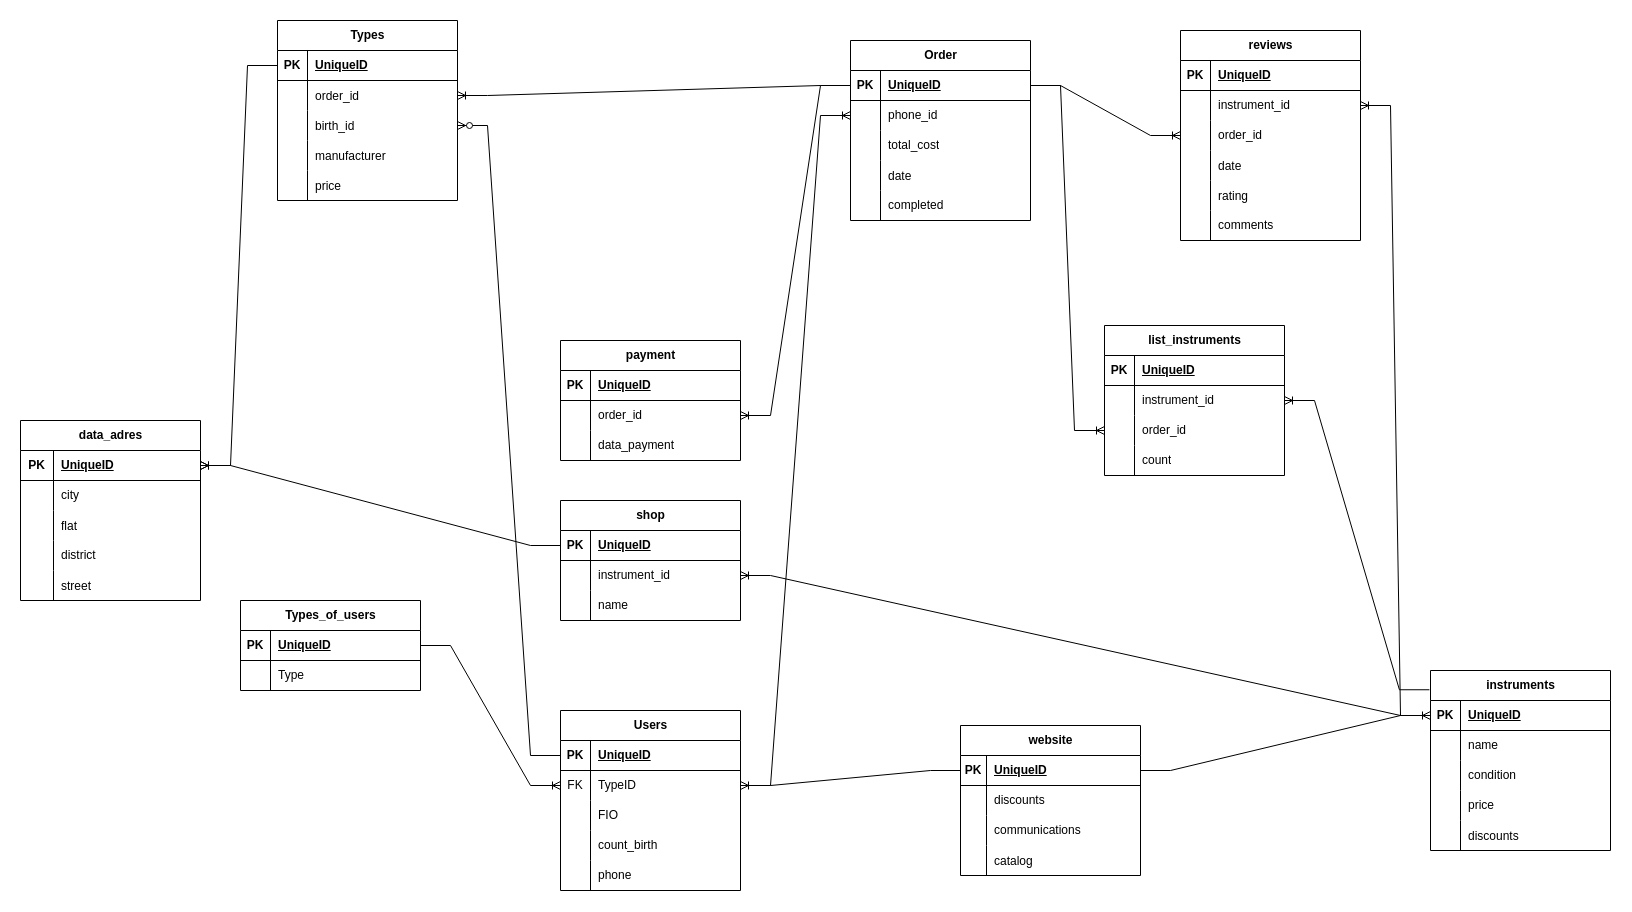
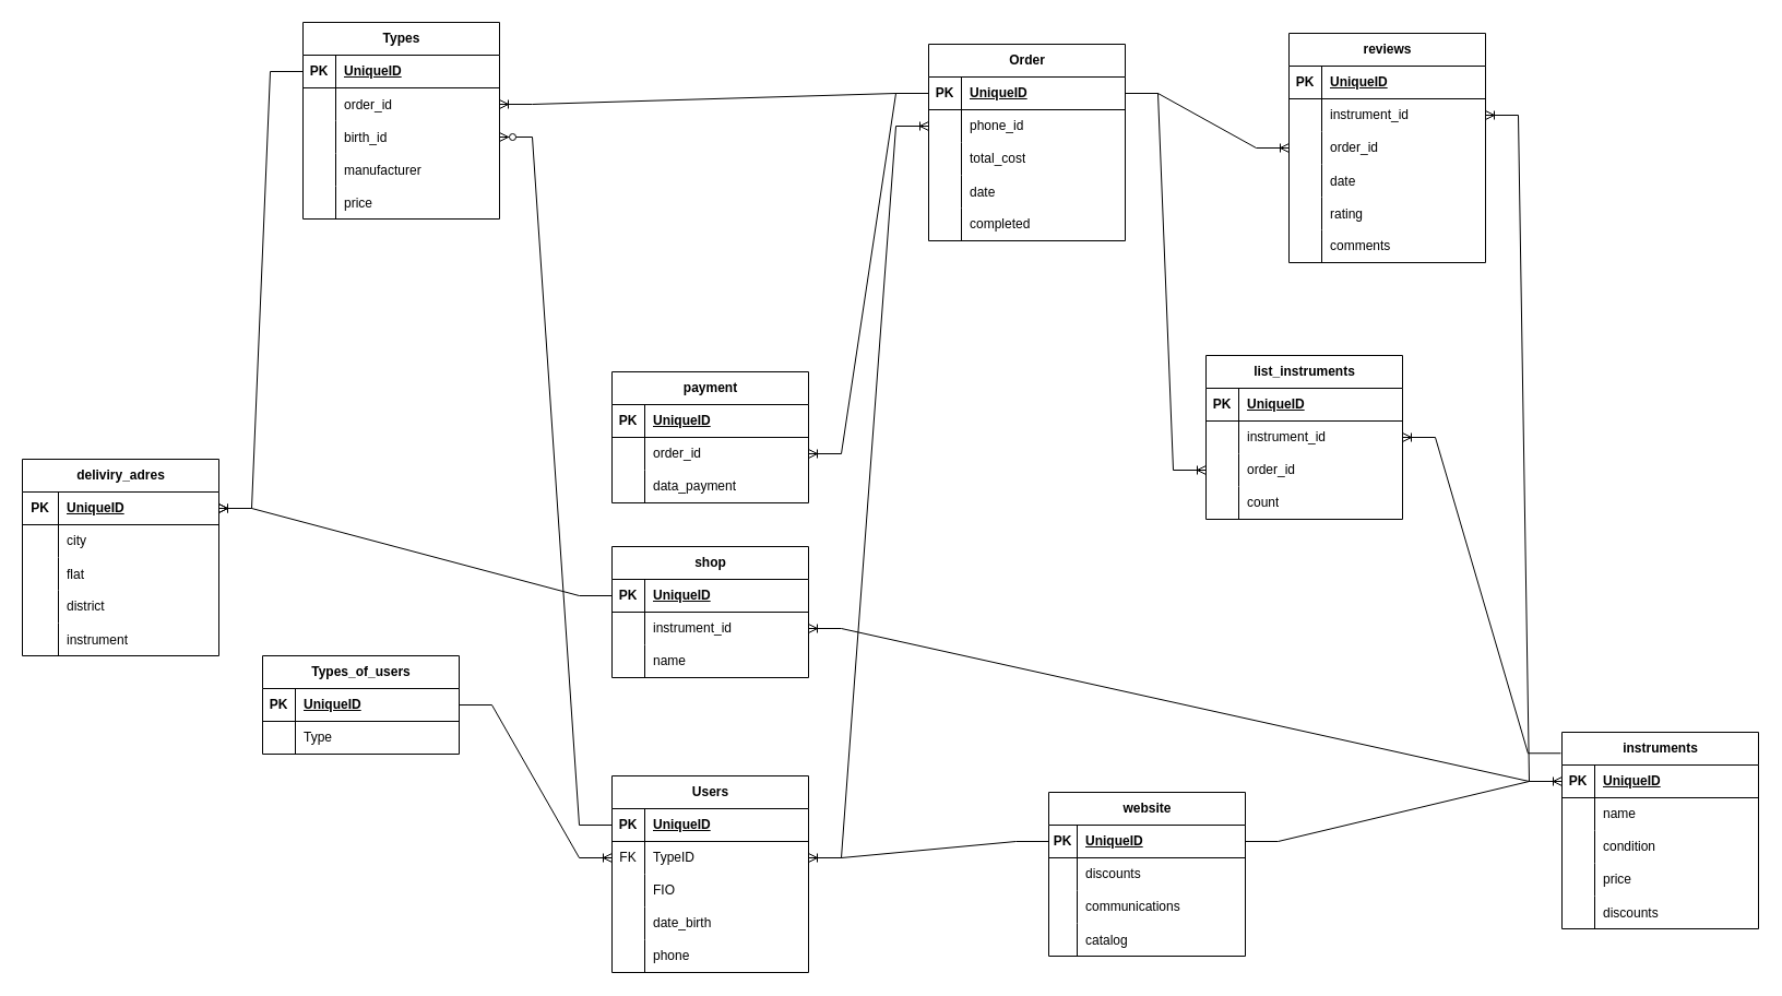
- <mxCell id="150" value="data_adres" style="shape=table;startSize=30;container=1;collapsible=1;childLayout=tableLayout;fixedRows=1;rowLines=0;fontStyle=1;align=center;resizeLast=1;html=1;" parent="1" vertex="1"><mxGeometry x="20" y="420" width="180" height="180" as="geometry" /></mxCell>
+ <mxCell id="150" value="deliviry_adres" style="shape=table;startSize=30;container=1;collapsible=1;childLayout=tableLayout;fixedRows=1;rowLines=0;fontStyle=1;align=center;resizeLast=1;html=1;" parent="1" vertex="1"><mxGeometry x="20" y="420" width="180" height="180" as="geometry" /></mxCell>
- <mxCell id="165" value="street" style="shape=partialRectangle;connectable=0;fillColor=none;top=0;left=0;bottom=0;right=0;align=left;spacingLeft=6;overflow=hidden;" vertex="1" parent="163"><mxGeometry x="33" width="147" height="30" as="geometry"><mxRectangle width="147" height="30" as="alternateBounds" /></mxGeometry></mxCell>
+ <mxCell id="165" value="instrument" style="shape=partialRectangle;connectable=0;fillColor=none;top=0;left=0;bottom=0;right=0;align=left;spacingLeft=6;overflow=hidden;" vertex="1" parent="163"><mxGeometry x="33" width="147" height="30" as="geometry"><mxRectangle width="147" height="30" as="alternateBounds" /></mxGeometry></mxCell>
- <mxCell id="14" value="count_birth" style="shape=partialRectangle;connectable=0;fillColor=none;top=0;left=0;bottom=0;right=0;align=left;spacingLeft=6;overflow=hidden;whiteSpace=wrap;html=1;" parent="12" vertex="1"><mxGeometry x="30" width="150" height="30" as="geometry"><mxRectangle width="150" height="30" as="alternateBounds" /></mxGeometry></mxCell>
+ <mxCell id="14" value="date_birth" style="shape=partialRectangle;connectable=0;fillColor=none;top=0;left=0;bottom=0;right=0;align=left;spacingLeft=6;overflow=hidden;whiteSpace=wrap;html=1;" parent="12" vertex="1"><mxGeometry x="30" width="150" height="30" as="geometry"><mxRectangle width="150" height="30" as="alternateBounds" /></mxGeometry></mxCell>
